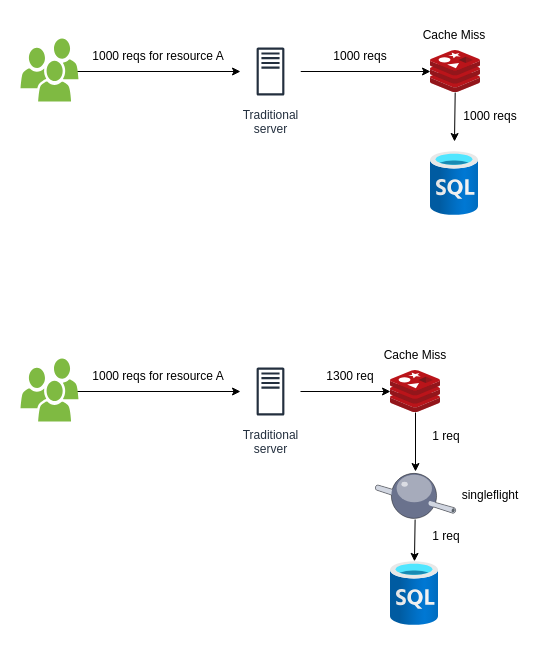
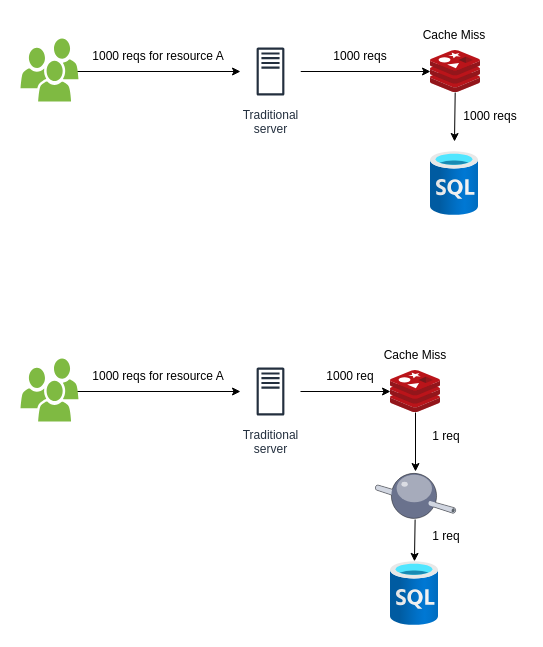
- <mxCell id="25" value="1300 req" style="text;html=1;strokeColor=none;fillColor=none;align=center;verticalAlign=middle;whiteSpace=wrap;rounded=0;" parent="1" vertex="1"><mxGeometry x="320" y="361" width="60" height="30" as="geometry" /></mxCell>
+ <mxCell id="25" value="1000 req" style="text;html=1;strokeColor=none;fillColor=none;align=center;verticalAlign=middle;whiteSpace=wrap;rounded=0;" parent="1" vertex="1"><mxGeometry x="320" y="361" width="60" height="30" as="geometry" /></mxCell>
- <mxCell id="24" value="singleflight" style="text;html=1;strokeColor=none;fillColor=none;align=center;verticalAlign=middle;whiteSpace=wrap;rounded=0;" parent="1" vertex="1"><mxGeometry x="460.23" y="480" width="60" height="30" as="geometry" /></mxCell>
